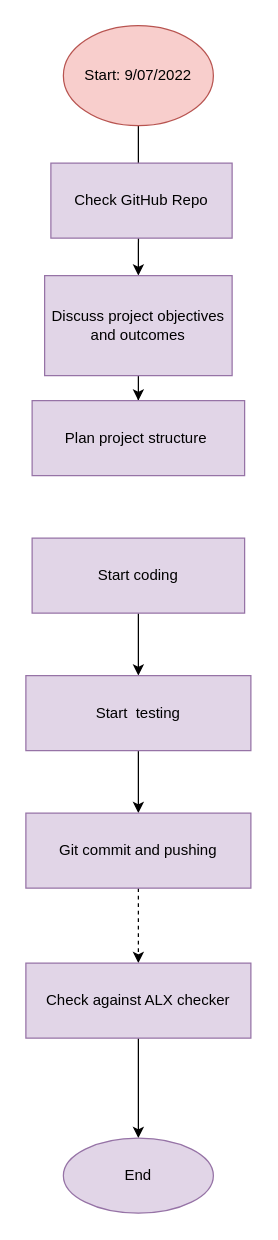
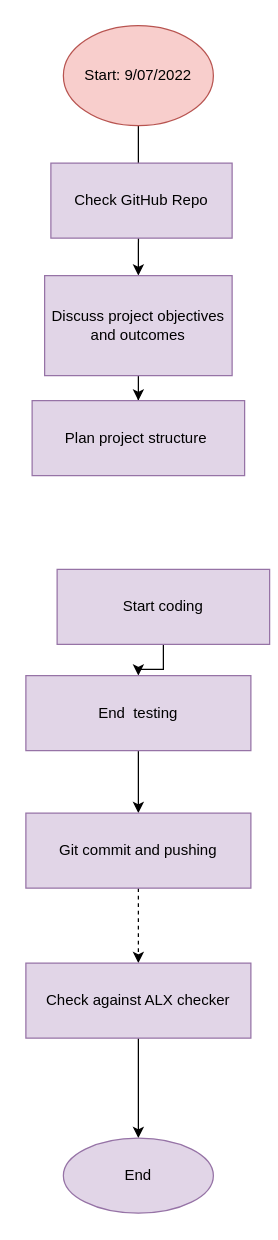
- <mxCell id="9" value="Start coding" style="whiteSpace=wrap;html=1;rounded=0;fillColor=#e1d5e7;strokeColor=#9673a6;" vertex="1" parent="1"><mxGeometry x="25" y="430" width="170" height="60" as="geometry" /></mxCell>
+ <mxCell id="9" value="Start coding" style="whiteSpace=wrap;html=1;rounded=0;fillColor=#e1d5e7;strokeColor=#9673a6;" vertex="1" parent="1"><mxGeometry x="45" y="455" width="170" height="60" as="geometry" /></mxCell>
- <mxCell id="11" value="Start&amp;nbsp; testing" style="whiteSpace=wrap;html=1;fillColor=#e1d5e7;strokeColor=#9673a6;rounded=0;" vertex="1" parent="1"><mxGeometry x="20" y="540" width="180" height="60" as="geometry" /></mxCell>
+ <mxCell id="11" value="End&amp;nbsp; testing" style="whiteSpace=wrap;html=1;fillColor=#e1d5e7;strokeColor=#9673a6;rounded=0;" vertex="1" parent="1"><mxGeometry x="20" y="540" width="180" height="60" as="geometry" /></mxCell>
